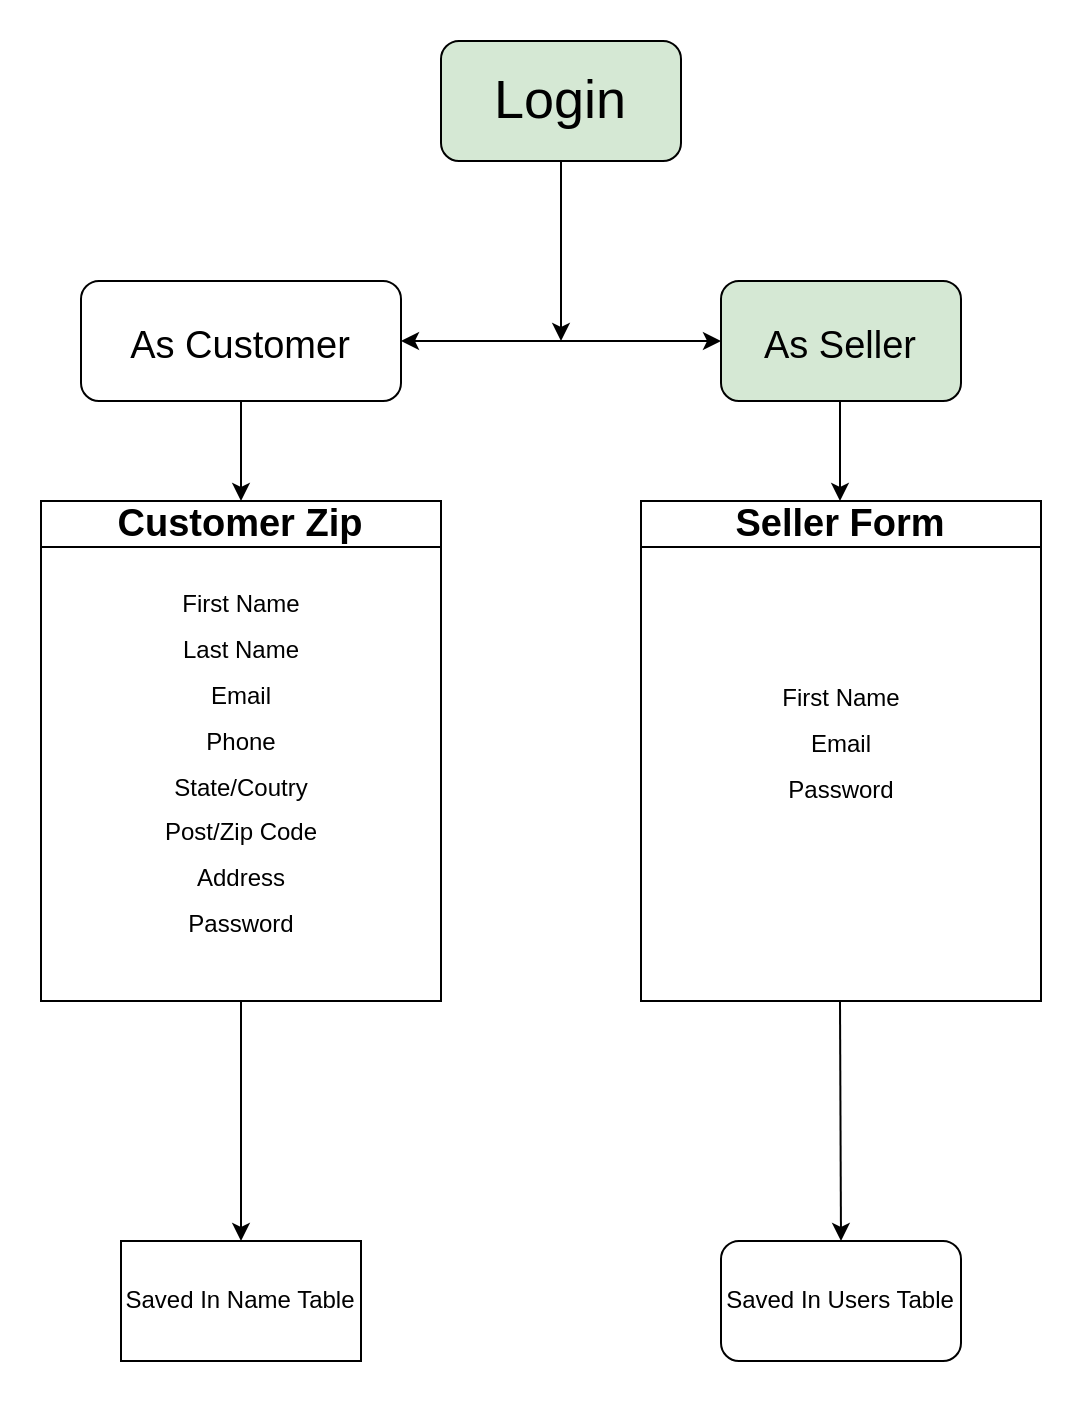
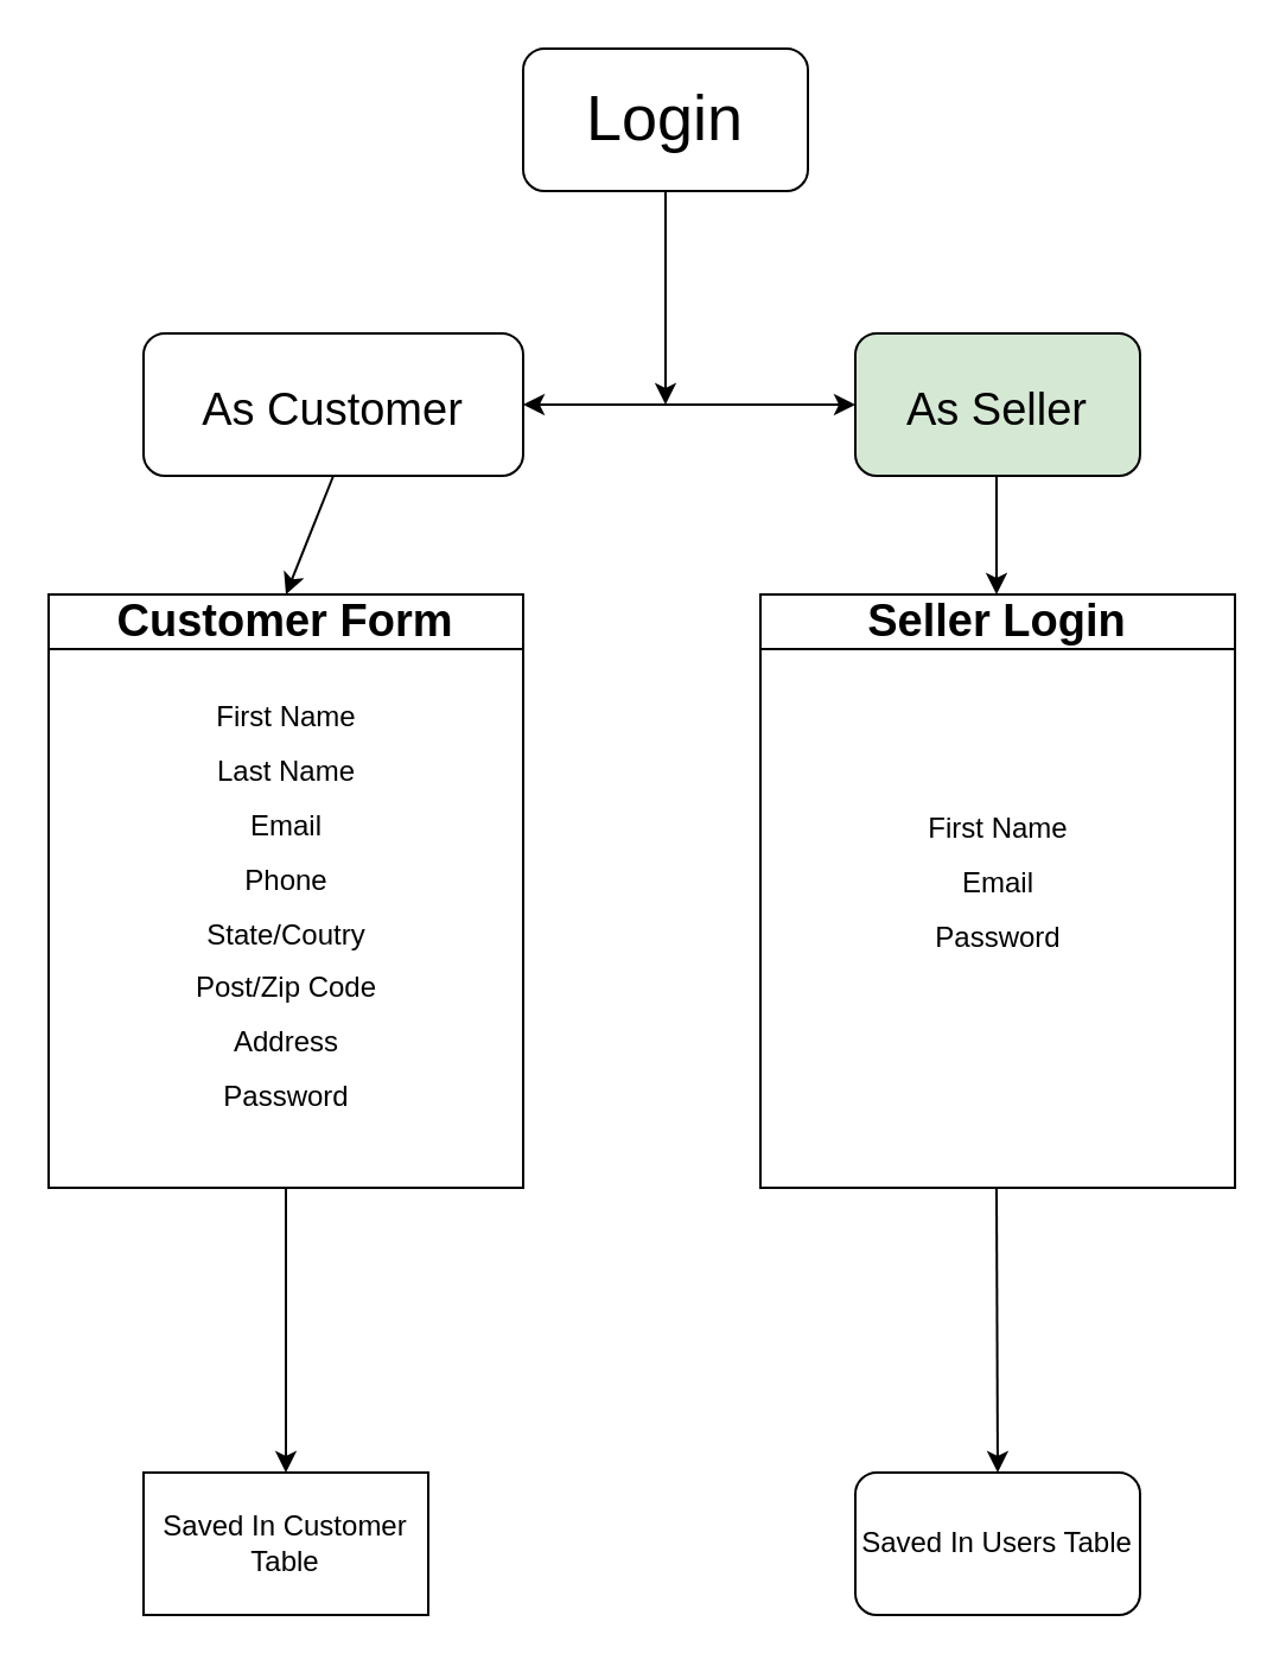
- <mxCell id="2" value="&lt;font style=&quot;font-size: 27px;&quot;&gt;Login&lt;/font&gt;" style="rounded=1;whiteSpace=wrap;html=1;fillColor=#d5e8d4;" vertex="1" parent="1"><mxGeometry x="220" y="20" width="120" height="60" as="geometry" /></mxCell>
+ <mxCell id="2" value="&lt;font style=&quot;font-size: 27px;&quot;&gt;Login&lt;/font&gt;" style="rounded=1;whiteSpace=wrap;html=1;" vertex="1" parent="1"><mxGeometry x="220" y="20" width="120" height="60" as="geometry" /></mxCell>
- <mxCell id="3" value="&lt;font style=&quot;font-size: 19px;&quot;&gt;As Customer&lt;/font&gt;" style="rounded=1;whiteSpace=wrap;html=1;fontSize=27;" vertex="1" parent="1"><mxGeometry x="40" y="140" width="160" height="60" as="geometry" /></mxCell>
+ <mxCell id="3" value="&lt;font style=&quot;font-size: 19px;&quot;&gt;As Customer&lt;/font&gt;" style="rounded=1;whiteSpace=wrap;html=1;fontSize=27;" vertex="1" parent="1"><mxGeometry x="60" y="140" width="160" height="60" as="geometry" /></mxCell>
- <mxCell id="7" value="Customer Zip" style="swimlane;whiteSpace=wrap;html=1;fontSize=19;" vertex="1" parent="1"><mxGeometry x="20" y="250" width="200" height="250" as="geometry" /></mxCell>
+ <mxCell id="7" value="Customer Form" style="swimlane;whiteSpace=wrap;html=1;fontSize=19;" vertex="1" parent="1"><mxGeometry x="20" y="250" width="200" height="250" as="geometry" /></mxCell>
- <mxCell id="11" value="Seller Form" style="swimlane;whiteSpace=wrap;html=1;fontSize=19;" vertex="1" parent="1"><mxGeometry x="320" y="250" width="200" height="250" as="geometry" /></mxCell>
+ <mxCell id="11" value="Seller Login" style="swimlane;whiteSpace=wrap;html=1;fontSize=19;" vertex="1" parent="1"><mxGeometry x="320" y="250" width="200" height="250" as="geometry" /></mxCell>
- <mxCell id="14" value="Saved In Name Table" style="rounded=0;whiteSpace=wrap;html=1;fontSize=12;" vertex="1" parent="1"><mxGeometry x="60" y="620" width="120" height="60" as="geometry" /></mxCell>
+ <mxCell id="14" value="Saved In Customer Table" style="rounded=0;whiteSpace=wrap;html=1;fontSize=12;" vertex="1" parent="1"><mxGeometry x="60" y="620" width="120" height="60" as="geometry" /></mxCell>
